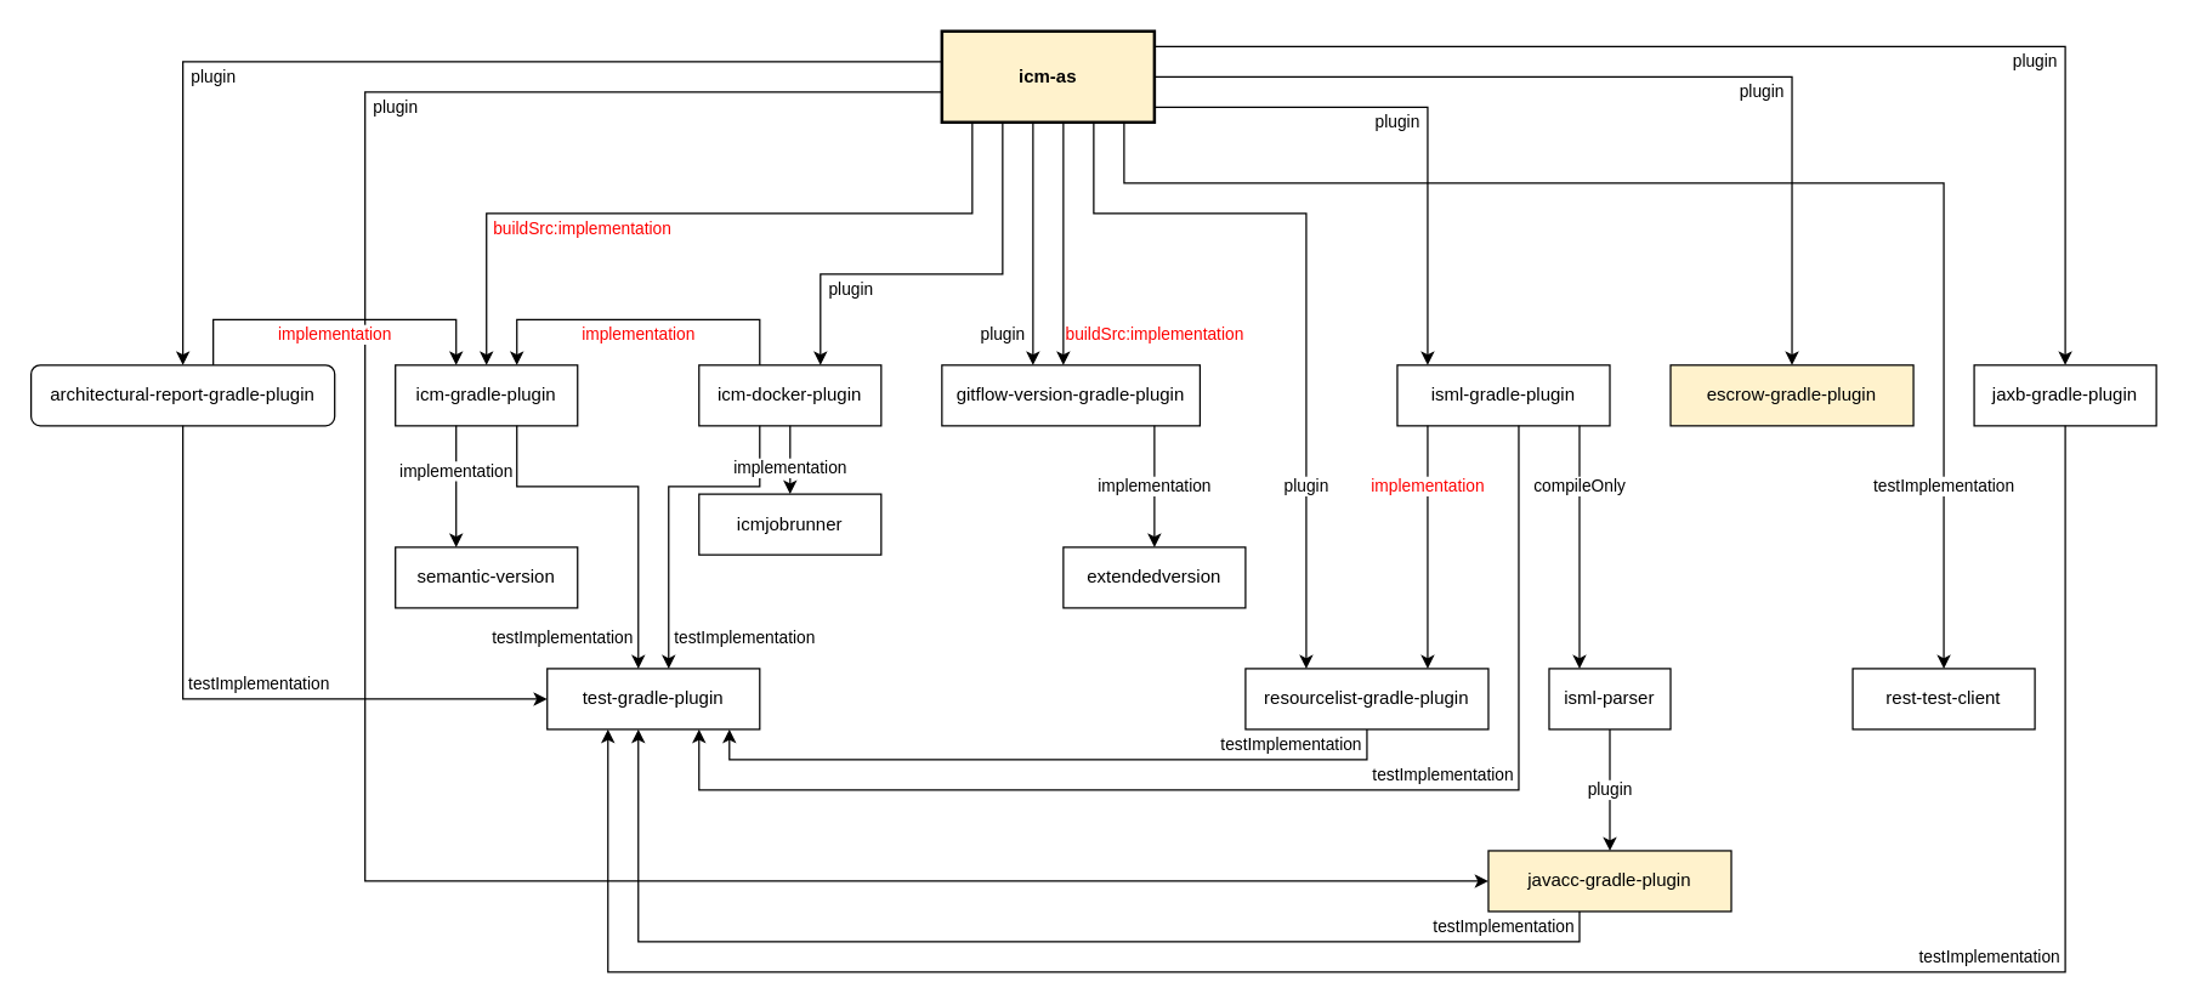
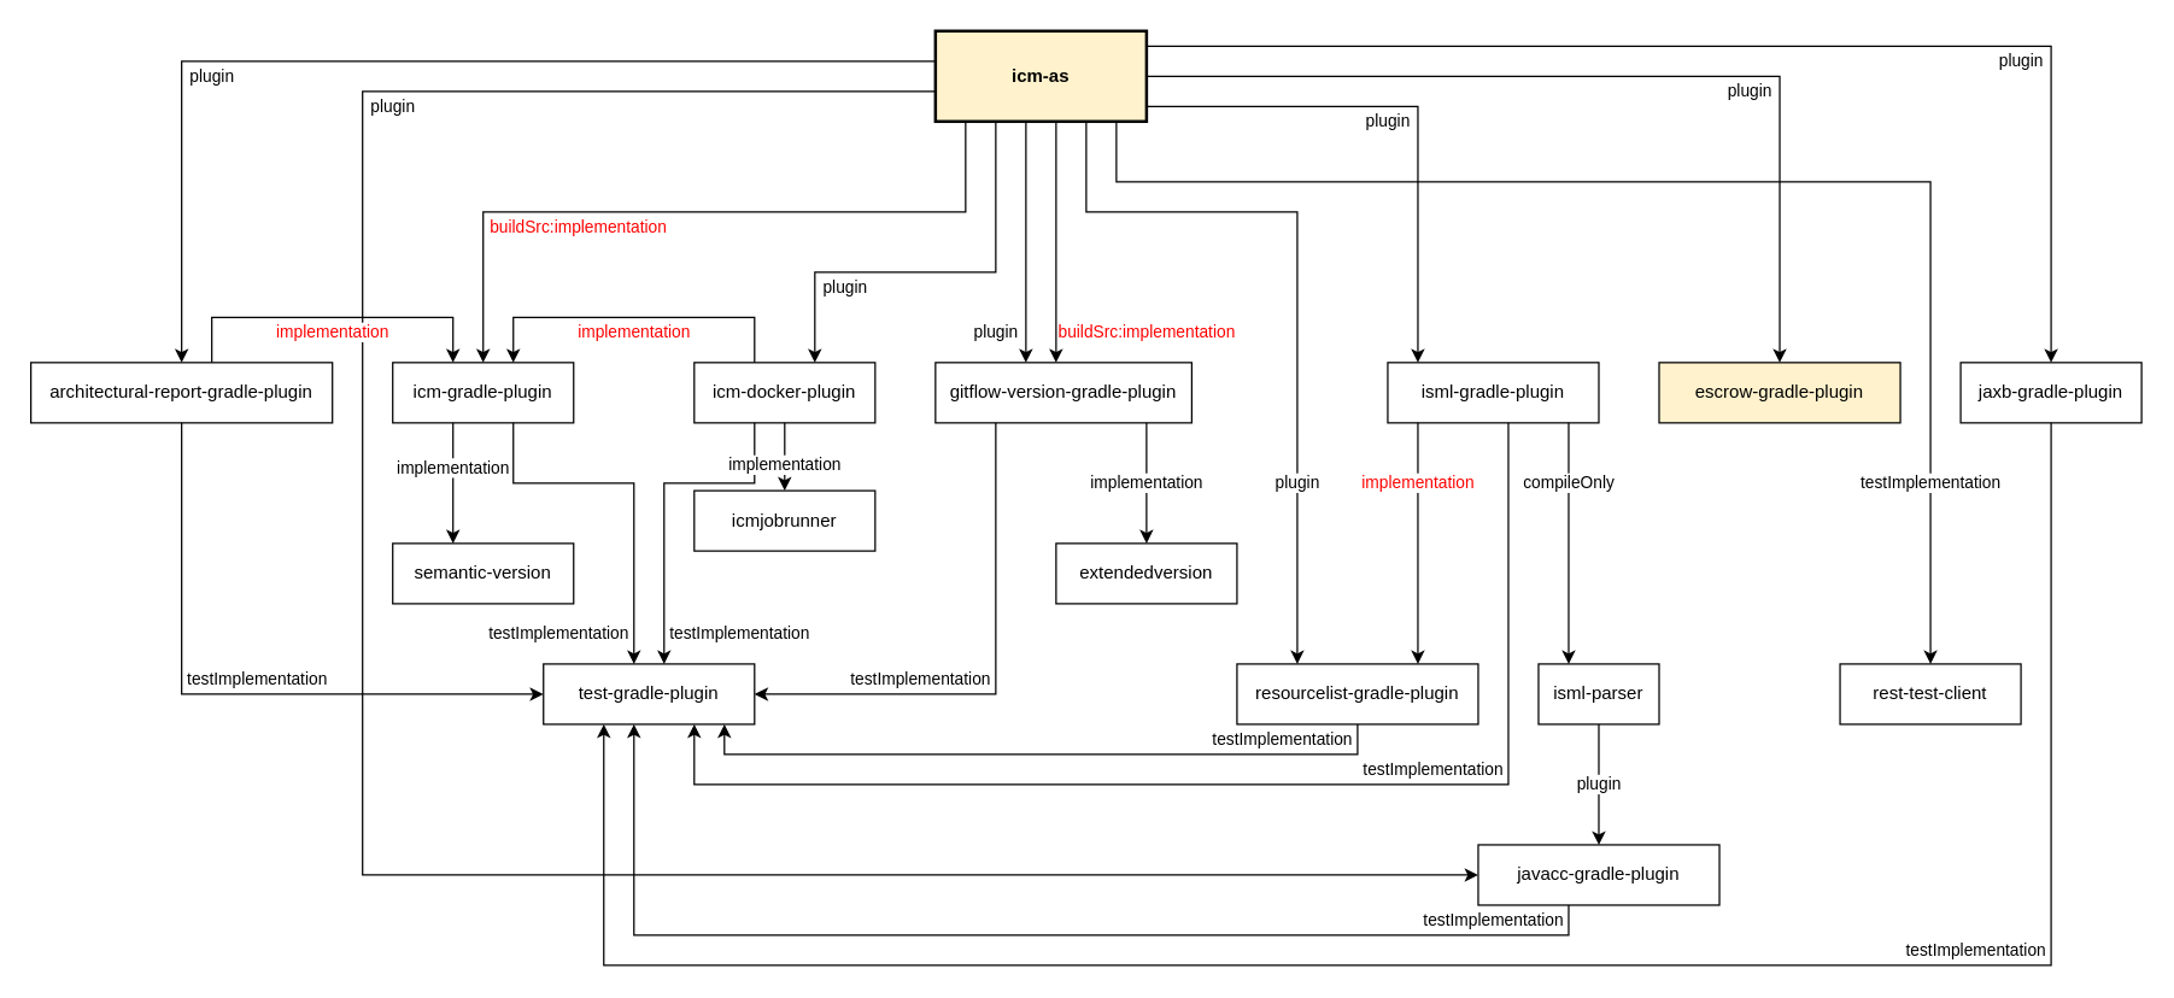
- <mxCell id="41" value="architectural-report-gradle-plugin" style="whiteSpace=wrap;html=1;rounded=1;" parent="1" vertex="1"><mxGeometry x="20" y="240" width="200" height="40" as="geometry" /></mxCell>
+ <mxCell id="41" value="architectural-report-gradle-plugin" style="rounded=0;whiteSpace=wrap;html=1;" parent="1" vertex="1"><mxGeometry x="20" y="240" width="200" height="40" as="geometry" /></mxCell>
+ <mxCell id="14" value="testImplementation" style="endArrow=classic;html=1;rounded=0;edgeStyle=orthogonalEdgeStyle;" parent="1" source="13" target="3" edge="1"><mxGeometry x="0.353" y="-10" width="50" height="50" relative="1" as="geometry"><mxPoint x="330" y="290" as="sourcePoint" /><mxPoint x="330" y="410" as="targetPoint" /><Array as="points"><mxPoint x="660" y="460" /></Array><mxPoint as="offset" /></mxGeometry></mxCell>
- <mxCell id="22" value="javacc-gradle-plugin" style="rounded=0;whiteSpace=wrap;html=1;fillColor=#fff2cc;" parent="1" vertex="1"><mxGeometry x="980" y="560" width="160" height="40" as="geometry" /></mxCell>
+ <mxCell id="22" value="javacc-gradle-plugin" style="rounded=0;whiteSpace=wrap;html=1;" parent="1" vertex="1"><mxGeometry x="980" y="560" width="160" height="40" as="geometry" /></mxCell>
